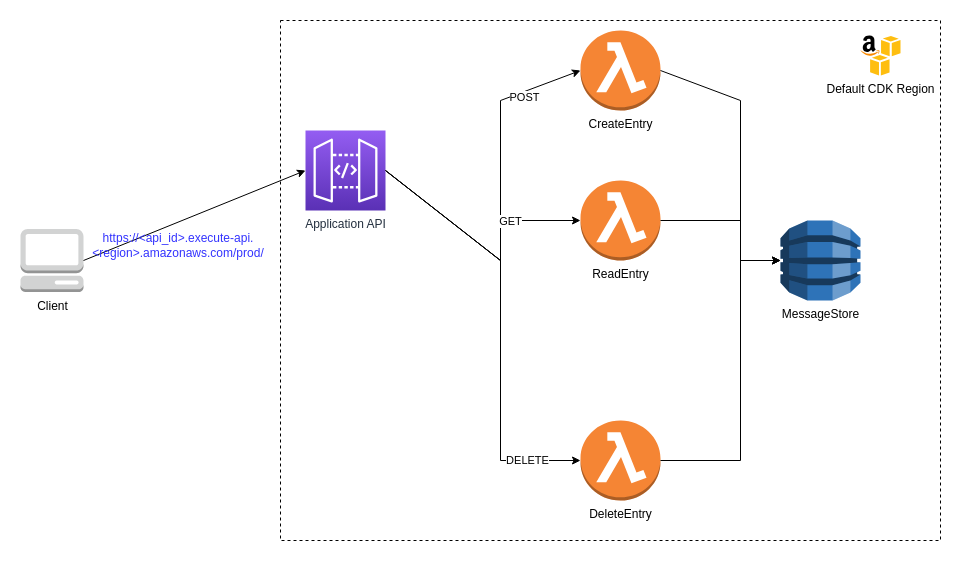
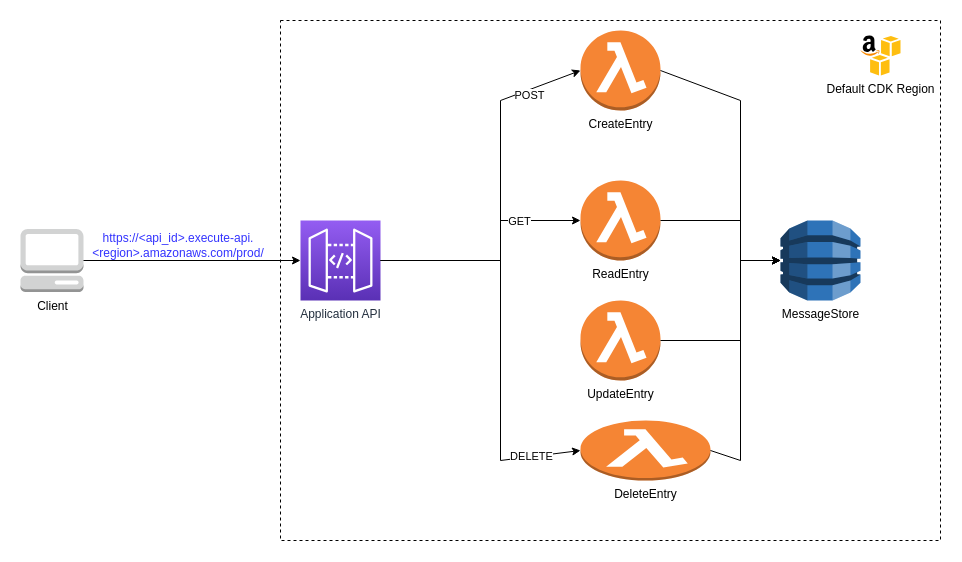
- <mxCell id="10" value="Application API" style="sketch=0;points=[[0,0,0],[0.25,0,0],[0.5,0,0],[0.75,0,0],[1,0,0],[0,1,0],[0.25,1,0],[0.5,1,0],[0.75,1,0],[1,1,0],[0,0.25,0],[0,0.5,0],[0,0.75,0],[1,0.25,0],[1,0.5,0],[1,0.75,0]];outlineConnect=0;fontColor=#232F3E;gradientColor=#945DF2;gradientDirection=north;fillColor=#5A30B5;strokeColor=#ffffff;dashed=0;verticalLabelPosition=bottom;verticalAlign=top;align=center;html=1;fontSize=12;fontStyle=0;aspect=fixed;shape=mxgraph.aws4.resourceIcon;resIcon=mxgraph.aws4.api_gateway;" vertex="1" parent="1"><mxGeometry x="305" y="130" width="80" height="80" as="geometry" /></mxCell>
+ <mxCell id="10" value="Application API" style="sketch=0;points=[[0,0,0],[0.25,0,0],[0.5,0,0],[0.75,0,0],[1,0,0],[0,1,0],[0.25,1,0],[0.5,1,0],[0.75,1,0],[1,1,0],[0,0.25,0],[0,0.5,0],[0,0.75,0],[1,0.25,0],[1,0.5,0],[1,0.75,0]];outlineConnect=0;fontColor=#232F3E;gradientColor=#945DF2;gradientDirection=north;fillColor=#5A30B5;strokeColor=#ffffff;dashed=0;verticalLabelPosition=bottom;verticalAlign=top;align=center;html=1;fontSize=12;fontStyle=0;aspect=fixed;shape=mxgraph.aws4.resourceIcon;resIcon=mxgraph.aws4.api_gateway;" vertex="1" parent="1"><mxGeometry x="300" y="220" width="80" height="80" as="geometry" /></mxCell>
+ <mxCell id="5" value="UpdateEntry" style="outlineConnect=0;dashed=0;verticalLabelPosition=bottom;verticalAlign=top;align=center;html=1;shape=mxgraph.aws3.lambda_function;fillColor=#F58534;gradientColor=none;" vertex="1" parent="1"><mxGeometry x="580" y="300" width="80" height="80" as="geometry" /></mxCell>
+ <mxCell id="16" value="" style="endArrow=classic;html=1;rounded=0;exitX=1;exitY=0.5;exitDx=0;exitDy=0;exitPerimeter=0;entryX=0;entryY=0.5;entryDx=0;entryDy=0;entryPerimeter=0;" edge="1" parent="1" source="5" target="2"><mxGeometry width="50" height="50" relative="1" as="geometry"><mxPoint x="680" y="380" as="sourcePoint" /><mxPoint x="730" y="330" as="targetPoint" /><Array as="points"><mxPoint x="740" y="340" /><mxPoint x="740" y="260" /></Array></mxGeometry></mxCell>
- <mxCell id="6" value="DeleteEntry" style="outlineConnect=0;dashed=0;verticalLabelPosition=bottom;verticalAlign=top;align=center;html=1;shape=mxgraph.aws3.lambda_function;fillColor=#F58534;gradientColor=none;" vertex="1" parent="1"><mxGeometry x="580" y="420" width="80" height="80" as="geometry" /></mxCell>
+ <mxCell id="6" value="DeleteEntry" style="outlineConnect=0;dashed=0;verticalLabelPosition=bottom;verticalAlign=top;align=center;html=1;shape=mxgraph.aws3.lambda_function;fillColor=#F58534;gradientColor=none;" vertex="1" parent="1"><mxGeometry x="580" y="420" width="130" height="60" as="geometry" /></mxCell>
